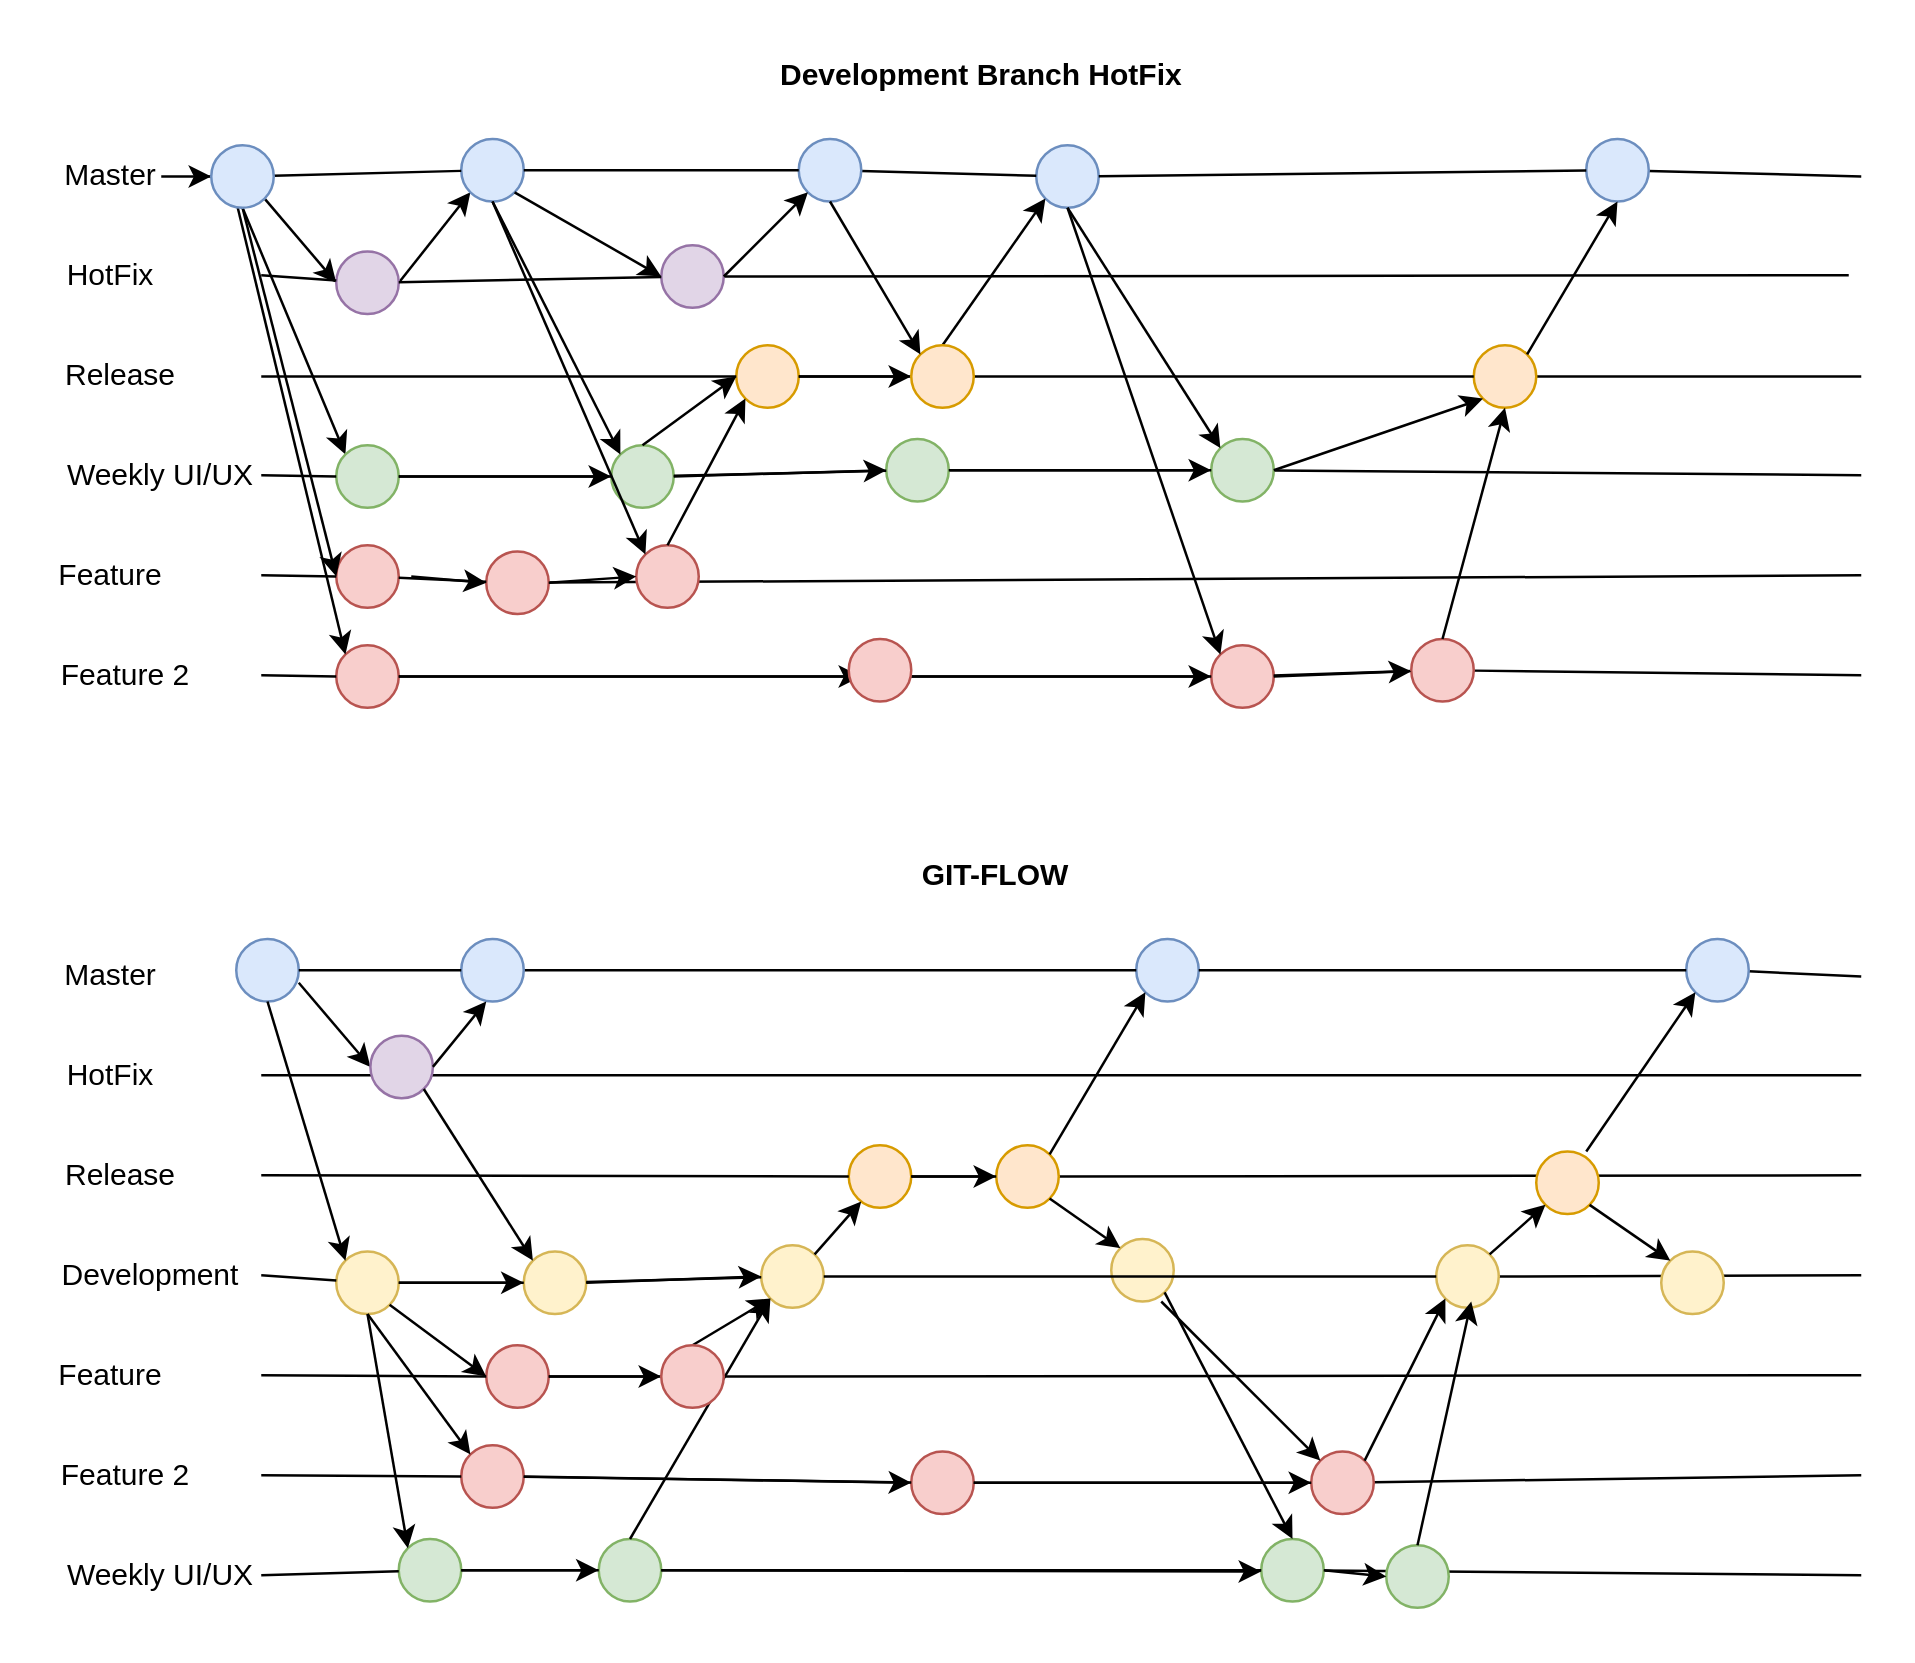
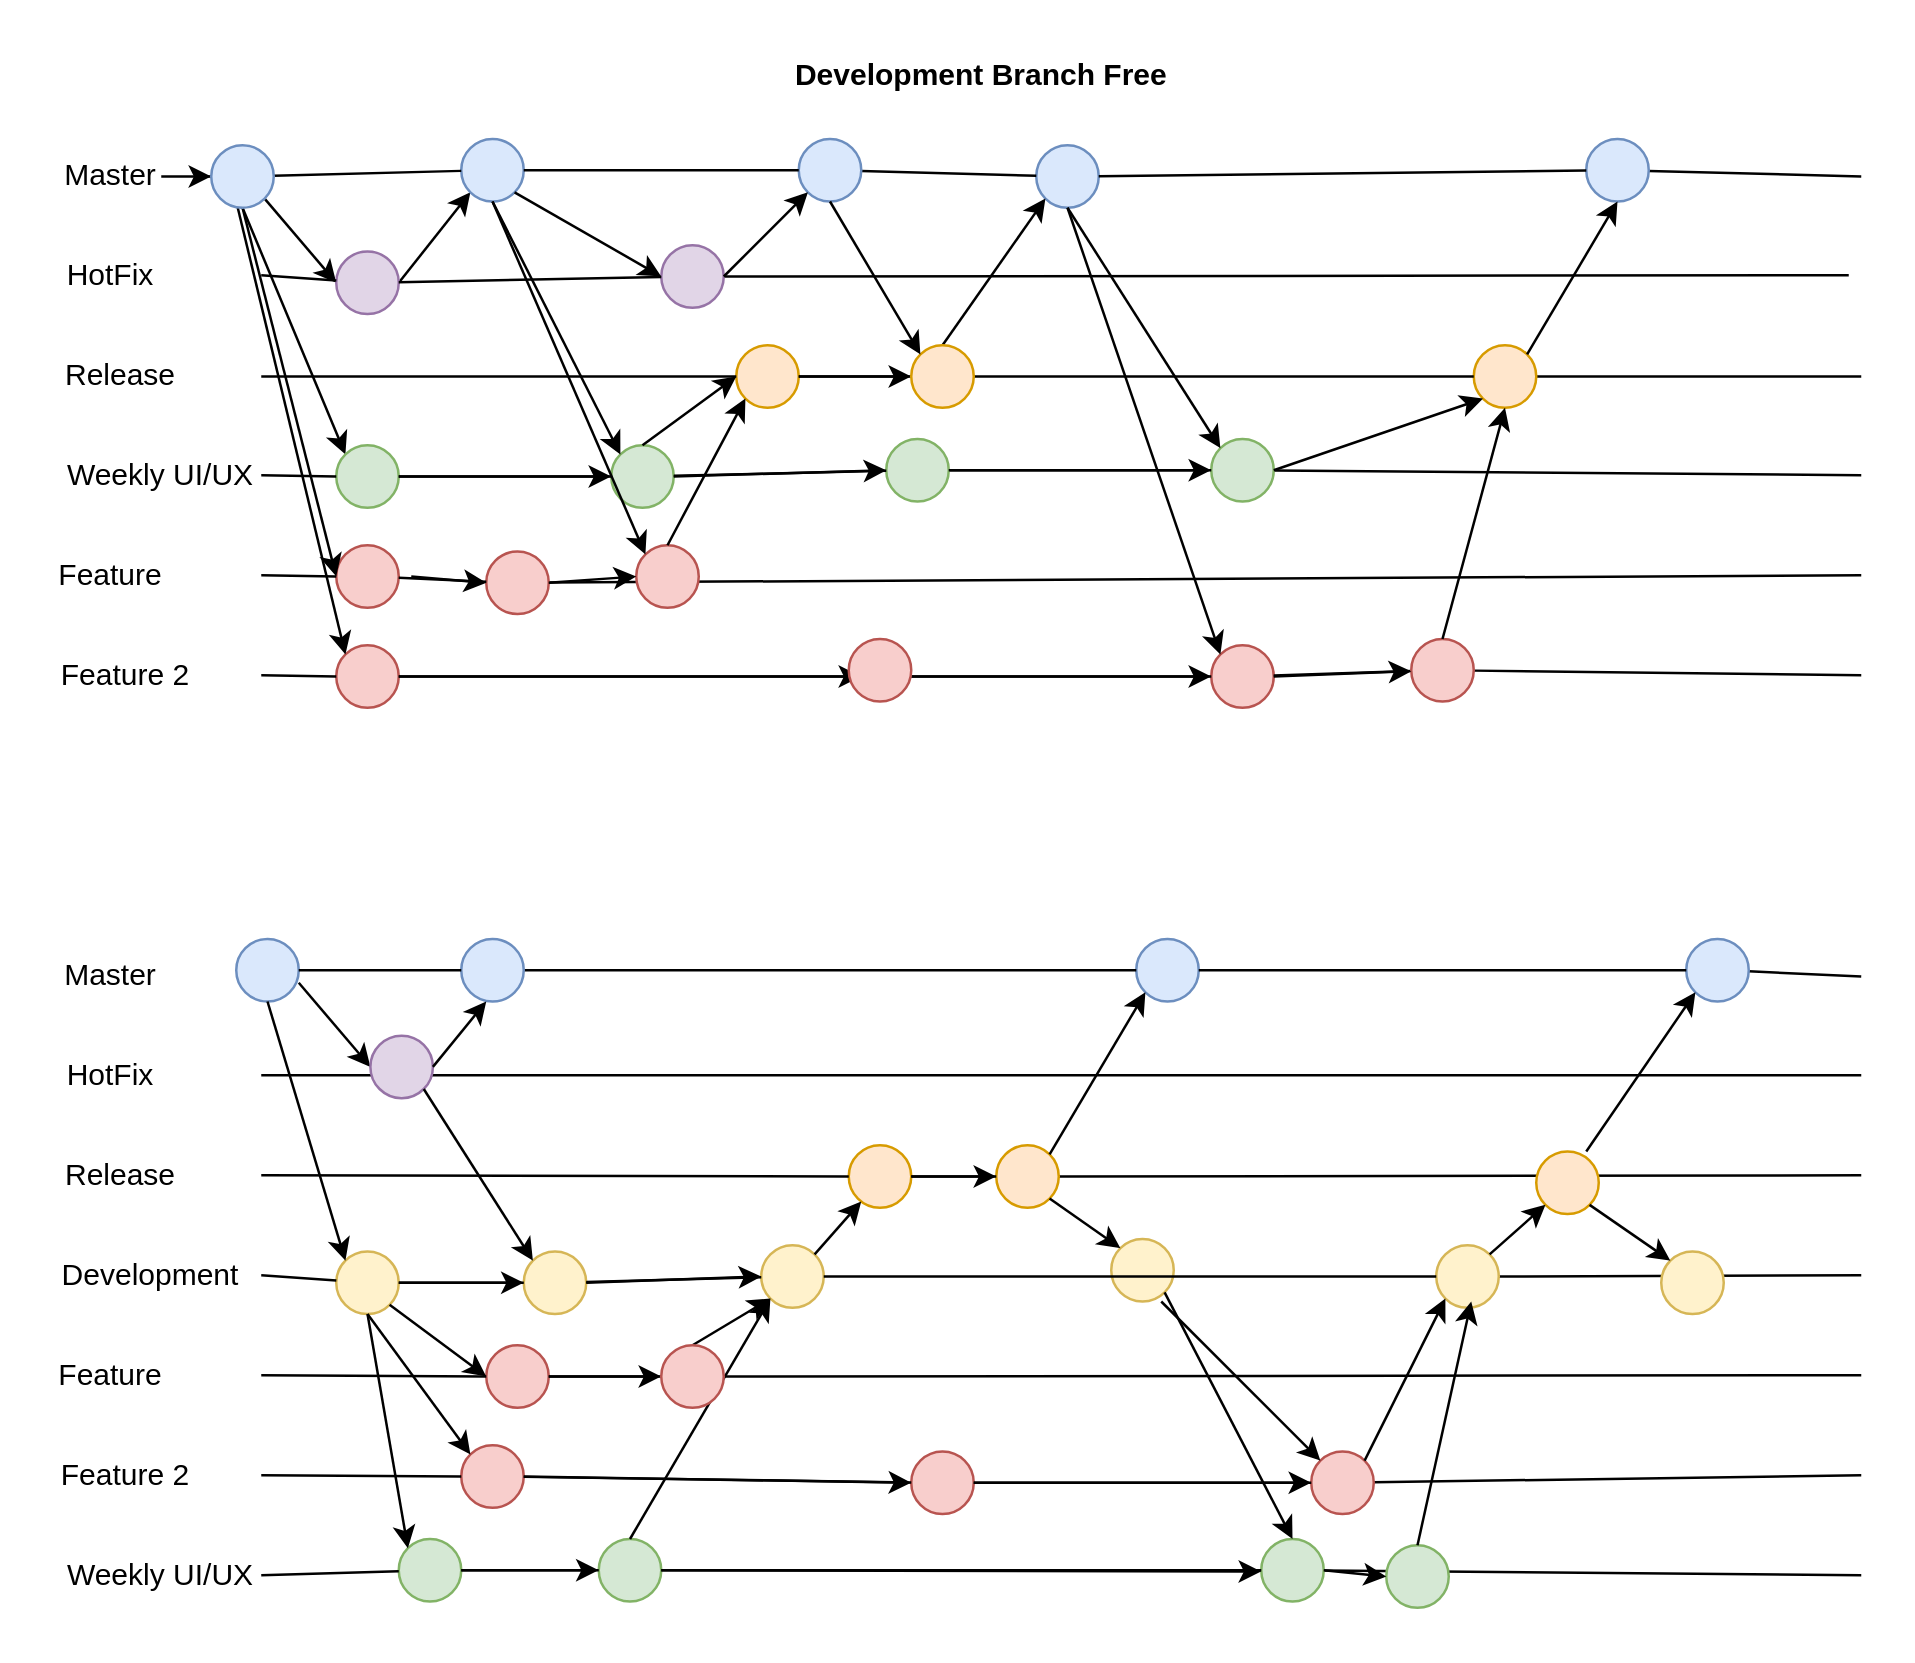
- <mxCell id="165" value="Development Branch HotFix&amp;nbsp;" style="text;html=1;strokeColor=none;fillColor=none;align=center;verticalAlign=middle;whiteSpace=wrap;rounded=0;glass=0;fontStyle=1" vertex="1" parent="1"><mxGeometry x="294" y="20" width="200" height="20" as="geometry" /></mxCell>
+ <mxCell id="165" value="Development Branch Free&amp;nbsp;" style="text;html=1;strokeColor=none;fillColor=none;align=center;verticalAlign=middle;whiteSpace=wrap;rounded=0;glass=0;fontStyle=1" vertex="1" parent="1"><mxGeometry x="294" y="20" width="200" height="20" as="geometry" /></mxCell>
- <mxCell id="164" value="GIT-FLOW" style="text;html=1;strokeColor=none;fillColor=none;align=center;verticalAlign=middle;whiteSpace=wrap;rounded=0;glass=0;strokeWidth=3;fontStyle=1" vertex="1" parent="1"><mxGeometry x="324" y="340" width="147.5" height="20" as="geometry" /></mxCell>
